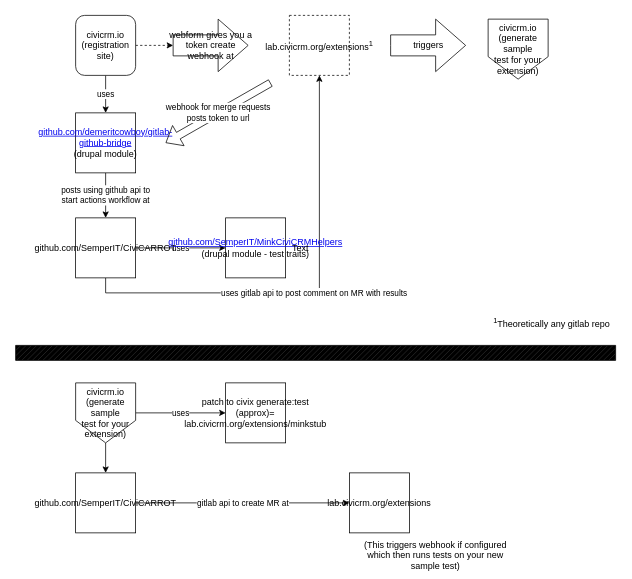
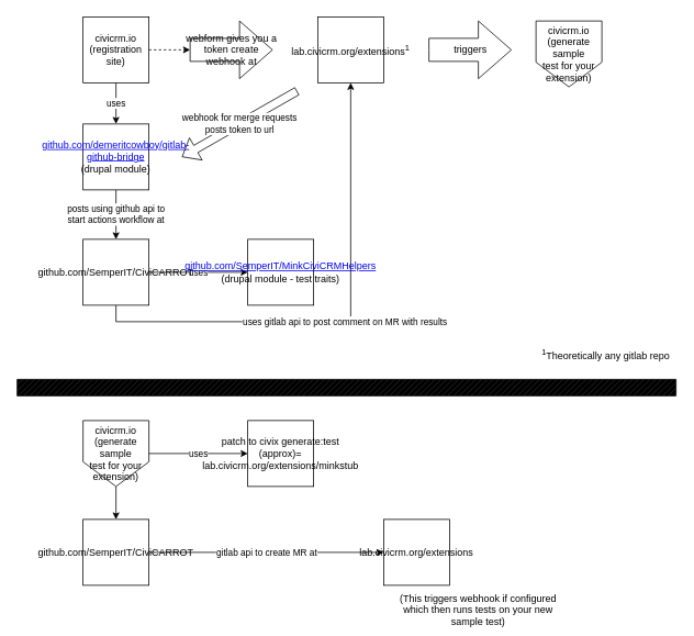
- <mxCell id="4" value="&lt;div&gt;civicrm.io&lt;/div&gt;&lt;div&gt;(registration site)&lt;br&gt;&lt;/div&gt;" style="whiteSpace=wrap;html=1;aspect=fixed;rounded=1;" vertex="1" parent="1"><mxGeometry x="100" y="20" width="80" height="80" as="geometry" /></mxCell>
+ <mxCell id="4" value="&lt;div&gt;civicrm.io&lt;/div&gt;&lt;div&gt;(registration site)&lt;br&gt;&lt;/div&gt;" style="whiteSpace=wrap;html=1;aspect=fixed;" vertex="1" parent="1"><mxGeometry x="100" y="20" width="80" height="80" as="geometry" /></mxCell>
- <mxCell id="5" value="&lt;div&gt;lab.civicrm.org/extensions&lt;sup&gt;1&lt;/sup&gt;&lt;/div&gt;" style="whiteSpace=wrap;html=1;aspect=fixed;dashed=1;" vertex="1" parent="1"><mxGeometry x="385" y="20" width="80" height="80" as="geometry" /></mxCell>
+ <mxCell id="5" value="&lt;div&gt;lab.civicrm.org/extensions&lt;sup&gt;1&lt;/sup&gt;&lt;/div&gt;" style="whiteSpace=wrap;html=1;aspect=fixed;" vertex="1" parent="1"><mxGeometry x="385" y="20" width="80" height="80" as="geometry" /></mxCell>
- <mxCell id="21" value="Text" style="text;html=1;strokeColor=none;fillColor=none;align=center;verticalAlign=middle;whiteSpace=wrap;rounded=0;" vertex="1" parent="1"><mxGeometry x="380" y="320" width="40" height="20" as="geometry" /></mxCell>
